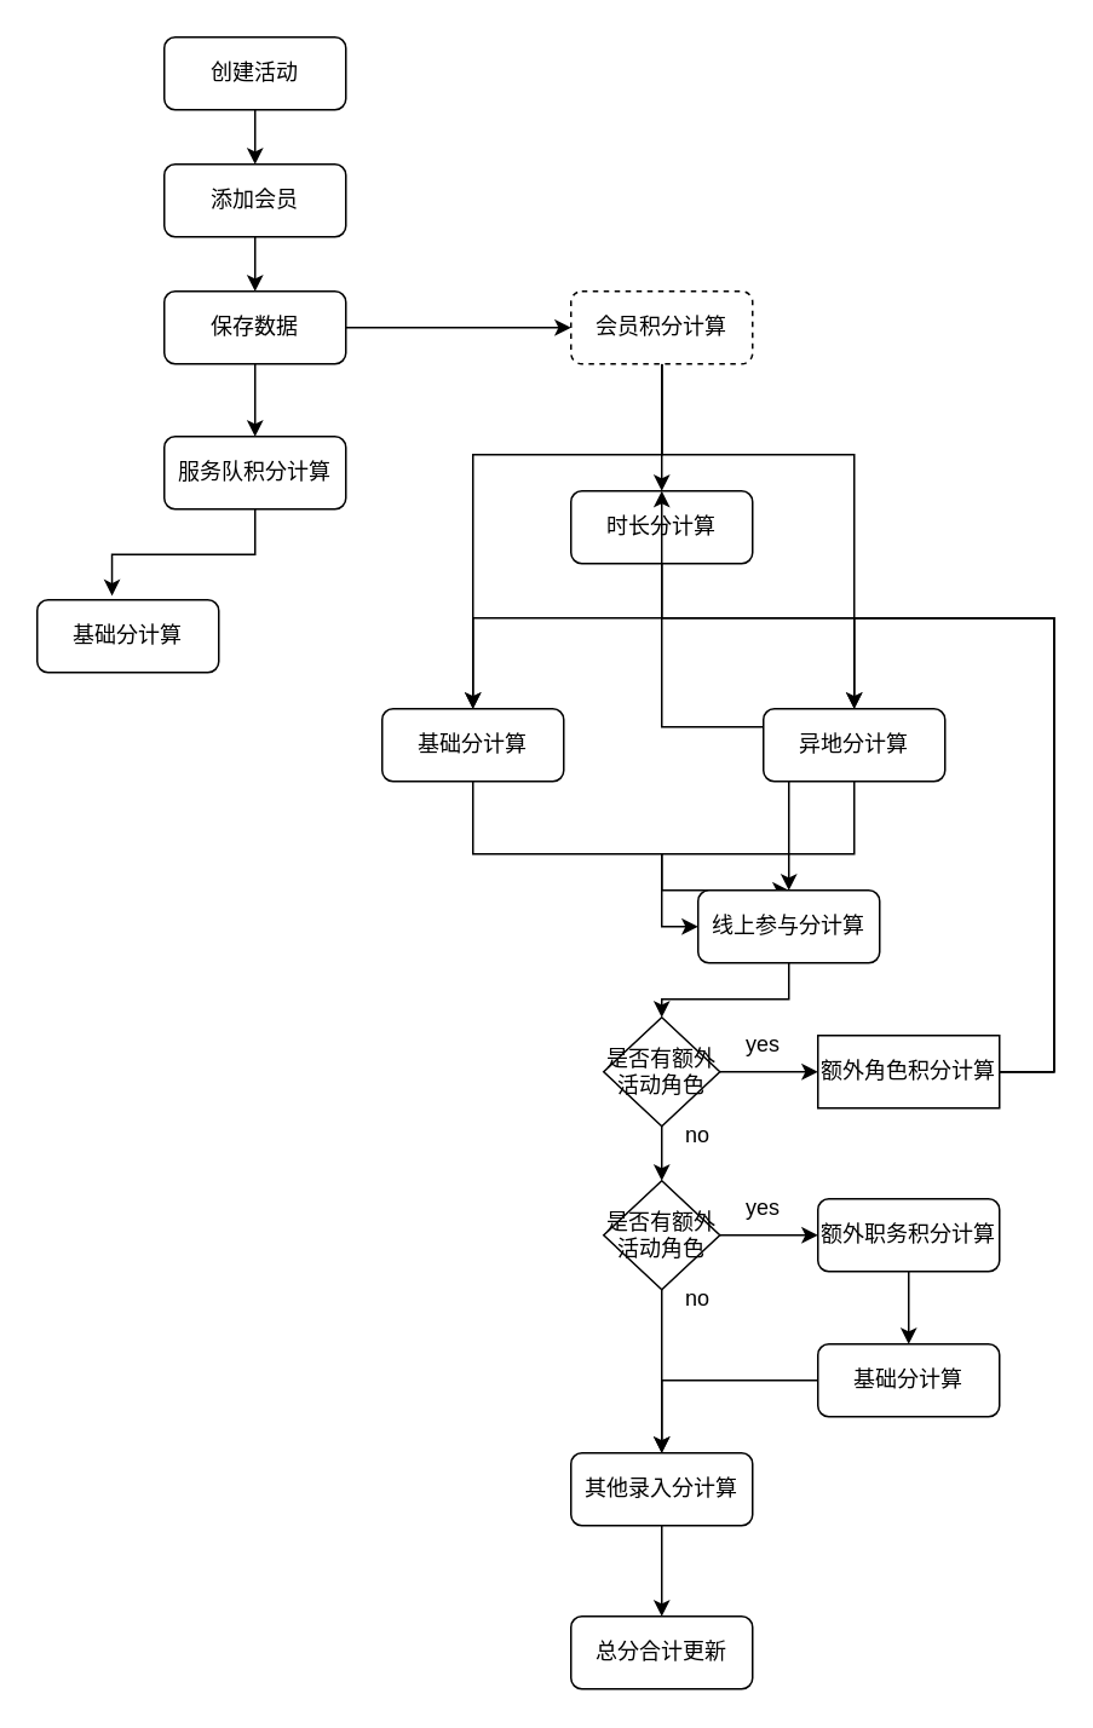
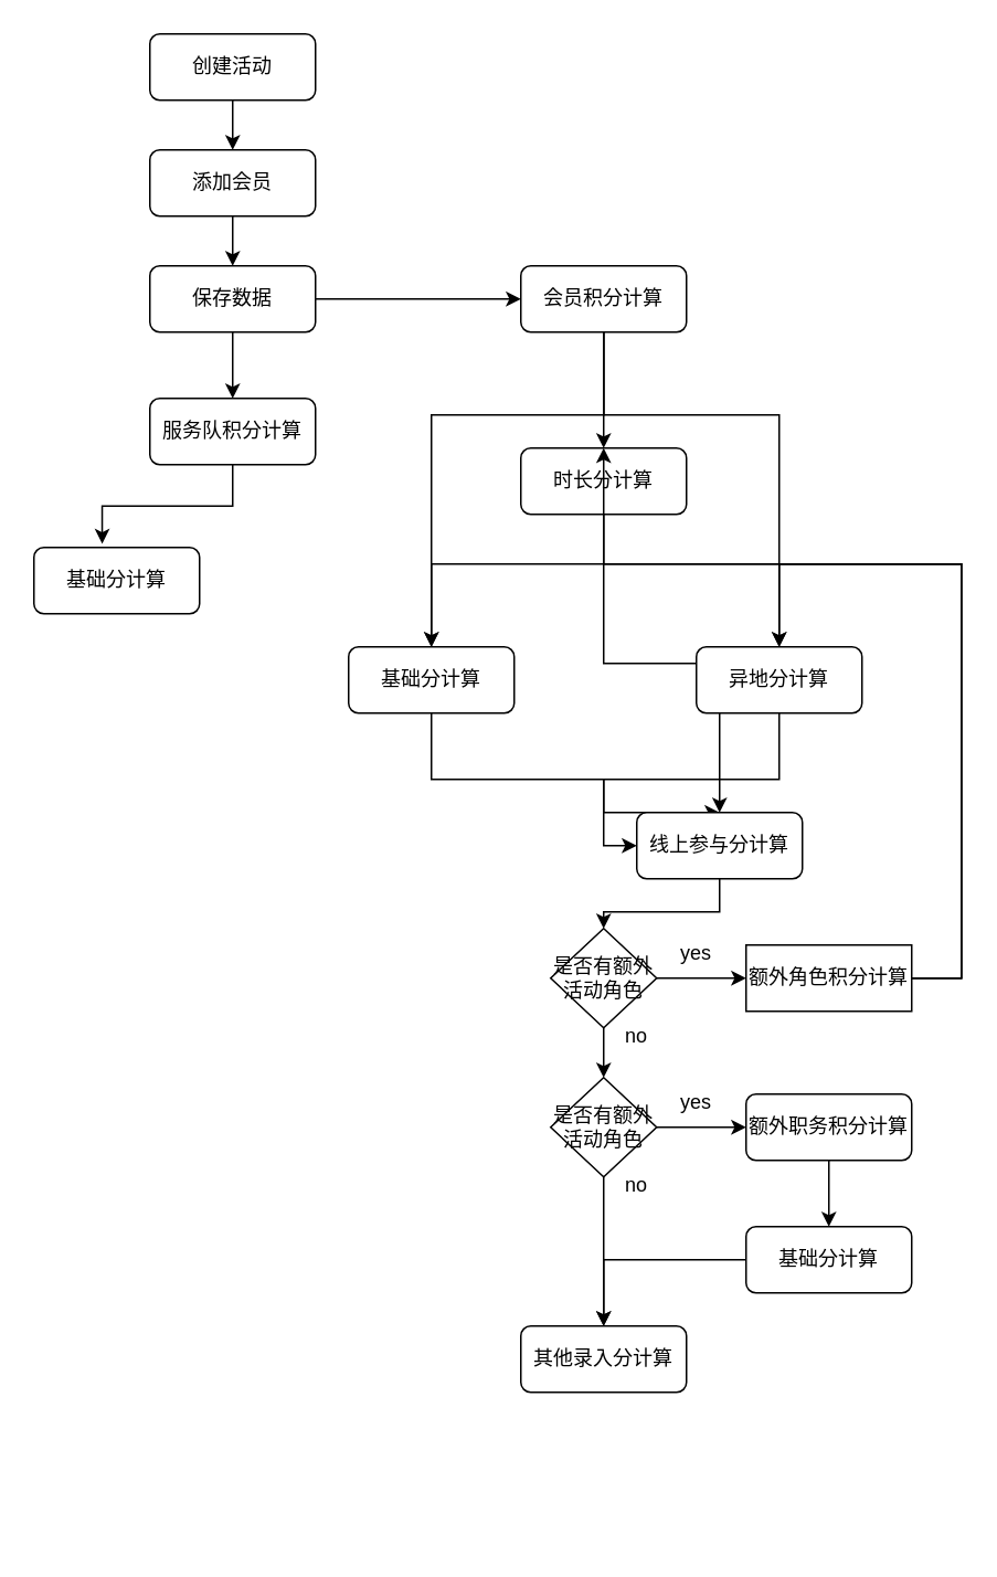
- <mxCell id="12" value="会员积分计算" style="rounded=1;whiteSpace=wrap;html=1;dashed=1;" vertex="1" parent="1"><mxGeometry x="314" y="160" width="100" height="40" as="geometry" /></mxCell>
+ <mxCell id="12" value="会员积分计算" style="rounded=1;whiteSpace=wrap;html=1;" vertex="1" parent="1"><mxGeometry x="314" y="160" width="100" height="40" as="geometry" /></mxCell>
- <mxCell id="38" value="" style="edgeStyle=orthogonalEdgeStyle;rounded=0;orthogonalLoop=1;jettySize=auto;html=1;" edge="1" parent="1" source="39" target="40"><mxGeometry relative="1" as="geometry" /></mxCell>
- <mxCell id="40" value="总分合计更新" style="rounded=1;whiteSpace=wrap;html=1;" vertex="1" parent="1"><mxGeometry x="314" y="890" width="100" height="40" as="geometry" /></mxCell>
